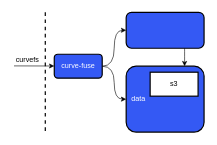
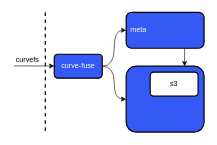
+ <mxCell id="13" value="meta" style="text;html=1;align=center;verticalAlign=middle;resizable=0;points=[];autosize=1;fontColor=#FFFFFF;" vertex="1" parent="1"><mxGeometry x="210" y="40" width="40" height="20" as="geometry" /></mxCell>
- <mxCell id="11" value="s3" style="whiteSpace=wrap;html=1;strokeWidth=2;fillWeight=1;hachureGap=4;hachureAngle=45;fillColor=default;sketch=0;spacing=1;rounded=0;" vertex="1" parent="1"><mxGeometry x="250" y="120" width="80" height="40" as="geometry" /></mxCell>
+ <mxCell id="11" value="s3" style="rounded=1;whiteSpace=wrap;html=1;strokeWidth=2;fillWeight=1;hachureGap=4;hachureAngle=45;fillColor=default;sketch=0;spacing=1;" vertex="1" parent="1"><mxGeometry x="250" y="120" width="80" height="40" as="geometry" /></mxCell>
- <mxCell id="12" value="data" style="text;html=1;align=center;verticalAlign=middle;resizable=0;points=[];autosize=1;strokeColor=none;fillColor=none;fontColor=#FFFFFF;" vertex="1" parent="1"><mxGeometry x="210" y="155" width="40" height="20" as="geometry" /></mxCell>
